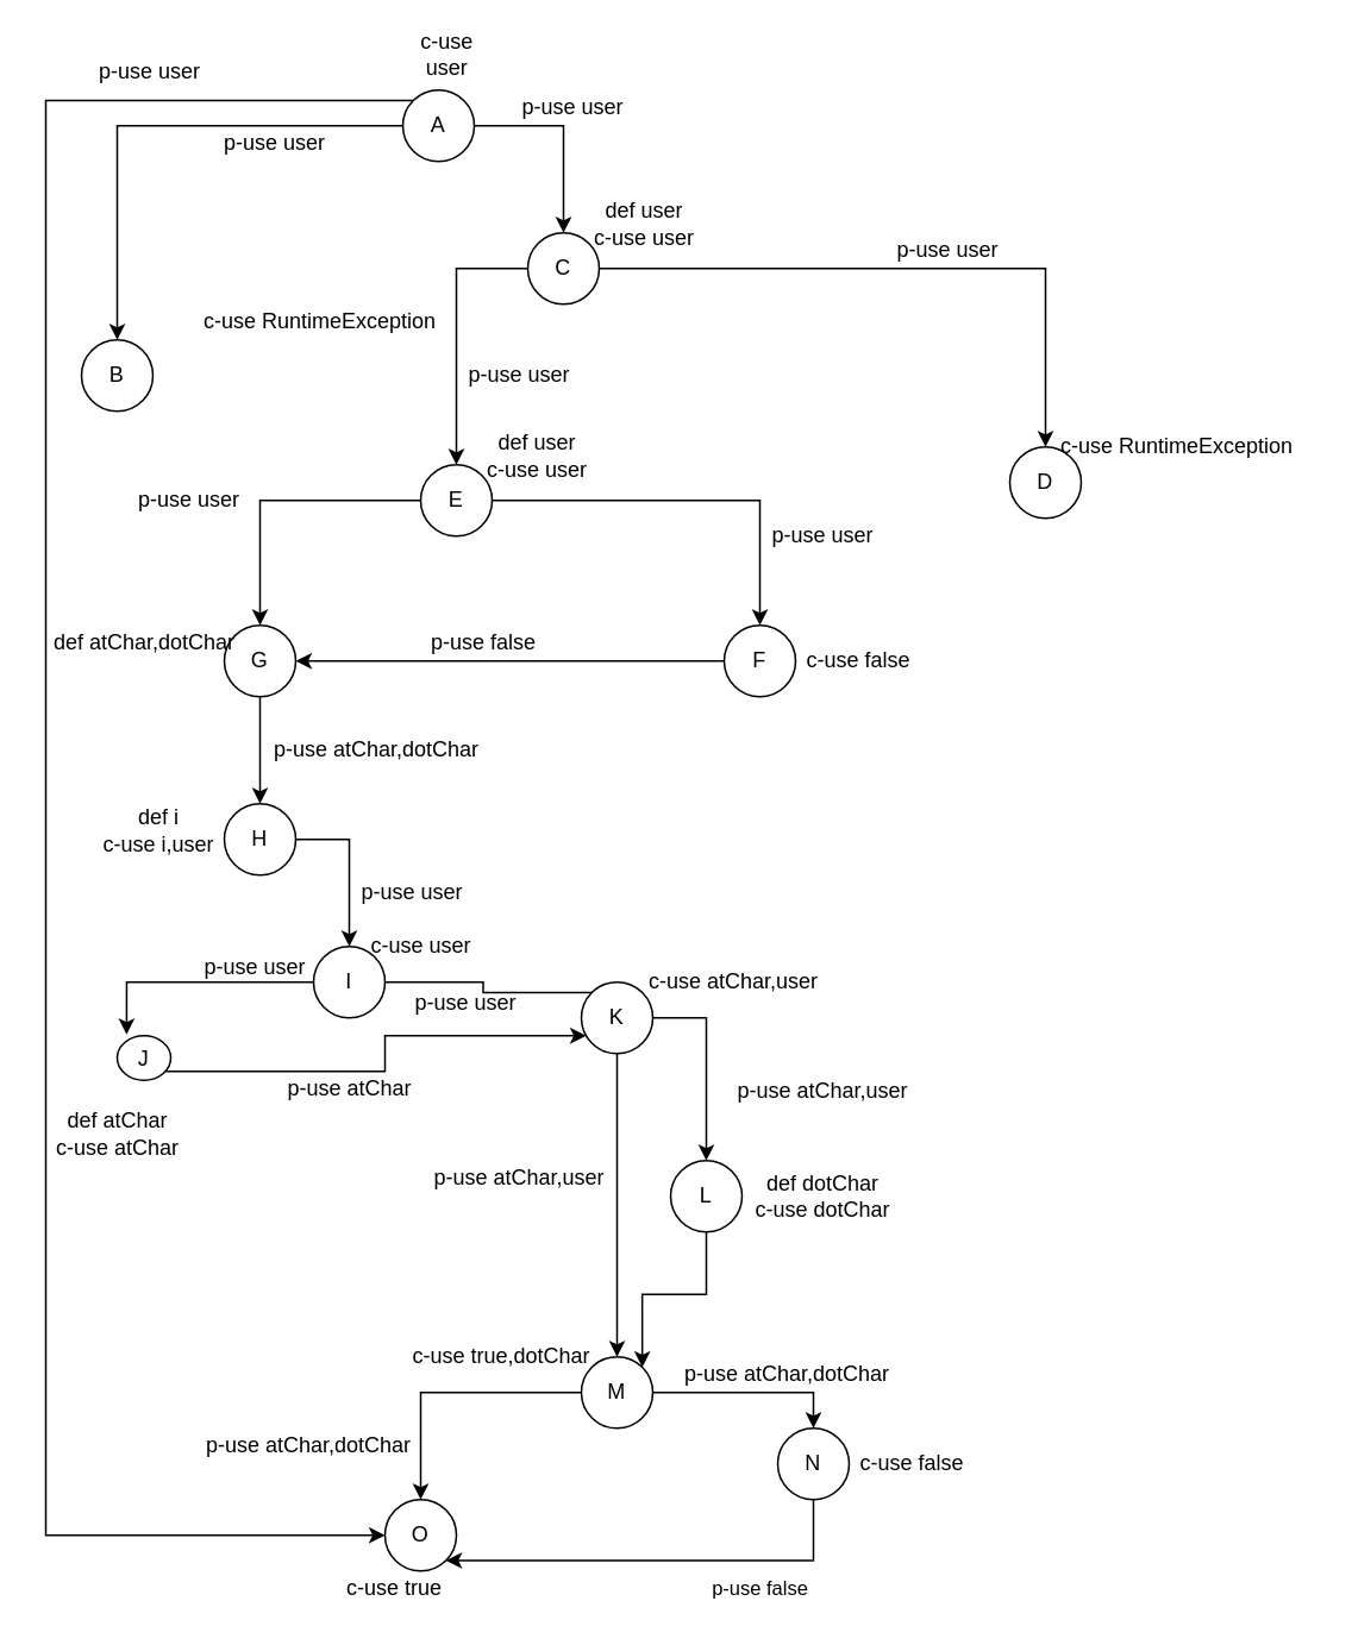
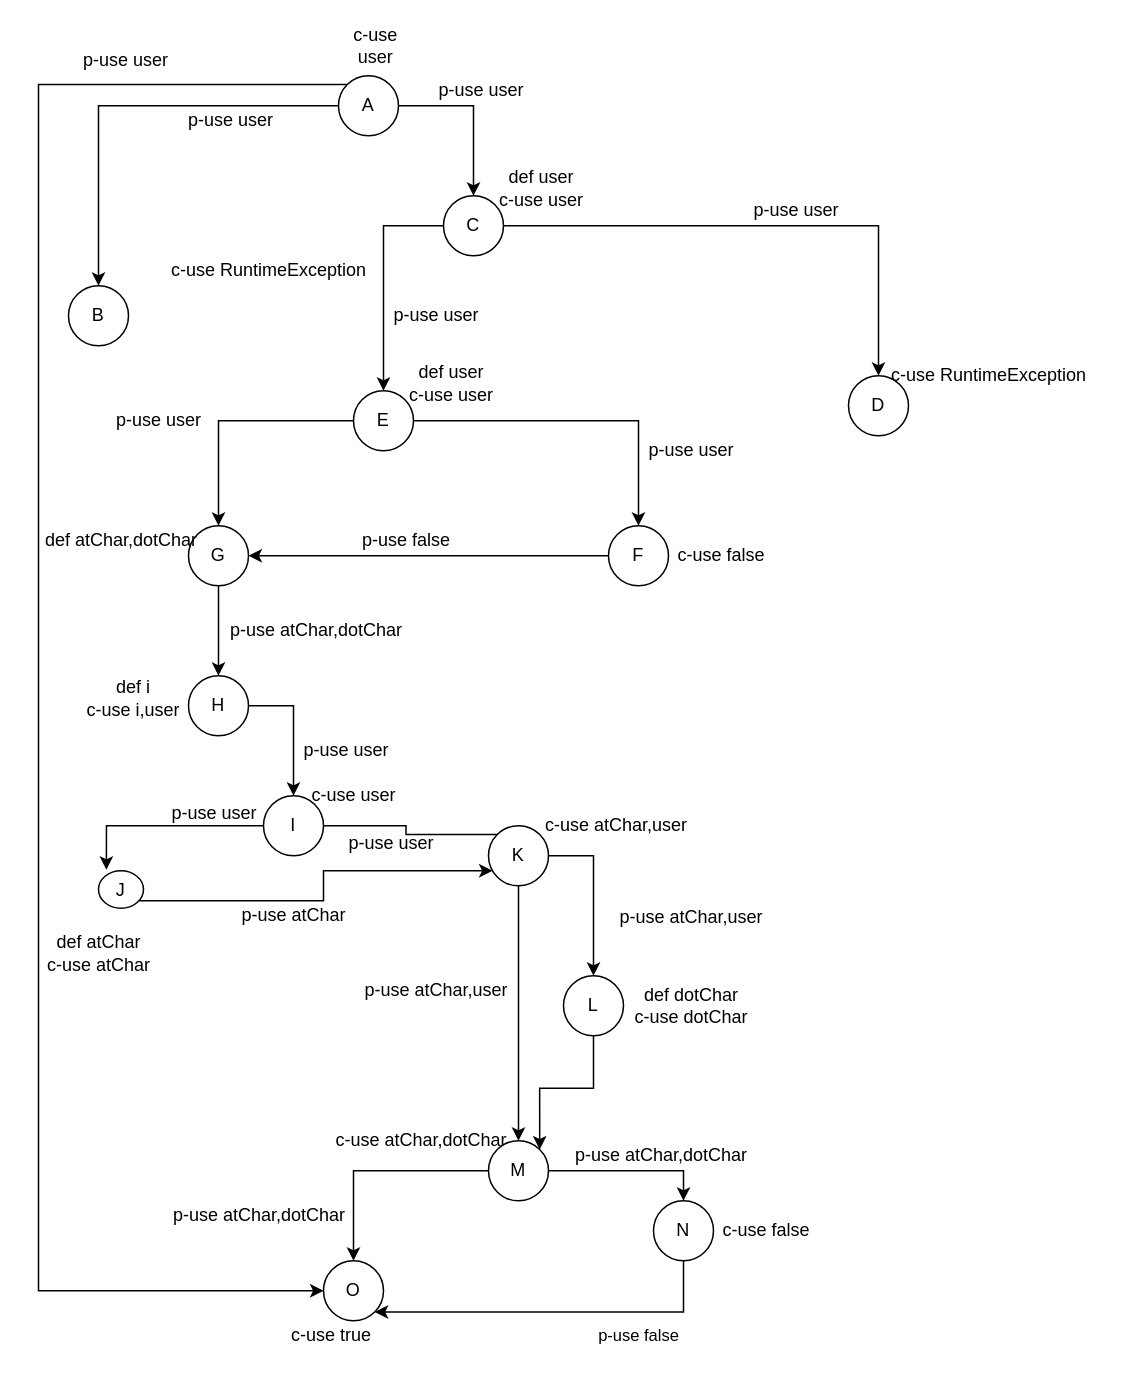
- <mxCell id="64" value="c-use true,dotChar" style="text;html=1;align=center;verticalAlign=middle;resizable=0;points=[];autosize=1;" vertex="1" parent="1"><mxGeometry x="215" y="750" width="130" height="20" as="geometry" /></mxCell>
+ <mxCell id="64" value="c-use atChar,dotChar" style="text;html=1;align=center;verticalAlign=middle;resizable=0;points=[];autosize=1;" vertex="1" parent="1"><mxGeometry x="215" y="750" width="130" height="20" as="geometry" /></mxCell>
